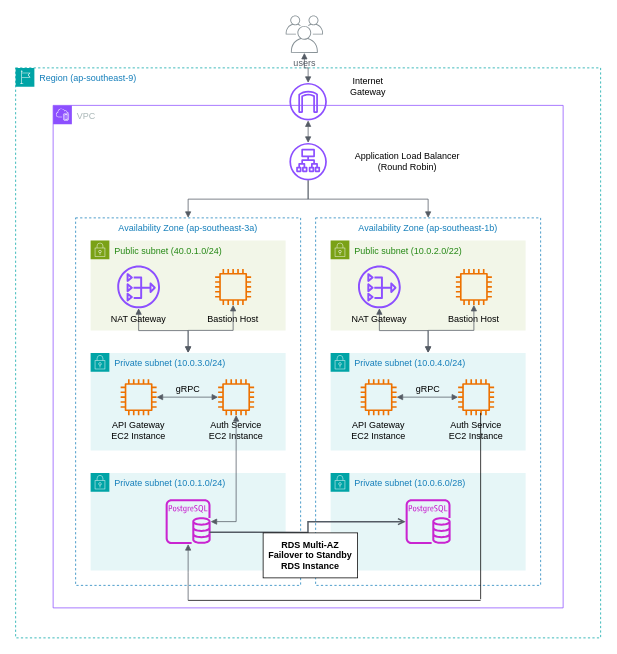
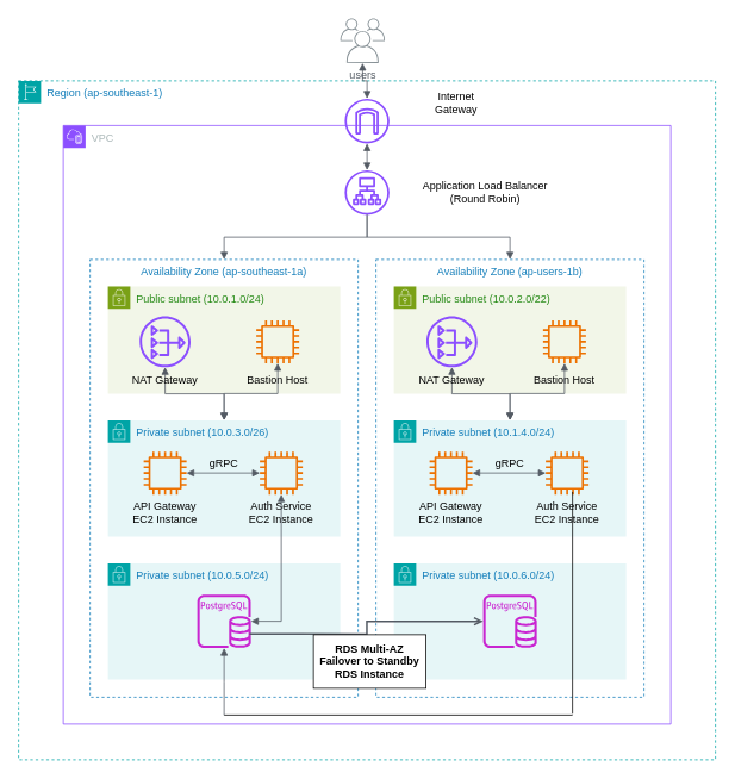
- <mxCell id="43" value="Region (ap-southeast-9)&lt;div&gt;&lt;br&gt;&lt;/div&gt;" style="points=[[0,0],[0.25,0],[0.5,0],[0.75,0],[1,0],[1,0.25],[1,0.5],[1,0.75],[1,1],[0.75,1],[0.5,1],[0.25,1],[0,1],[0,0.75],[0,0.5],[0,0.25]];outlineConnect=0;gradientColor=none;html=1;whiteSpace=wrap;fontSize=12;fontStyle=0;container=1;pointerEvents=0;collapsible=0;recursiveResize=0;shape=mxgraph.aws4.group;grIcon=mxgraph.aws4.group_region;strokeColor=#00A4A6;fillColor=none;verticalAlign=top;align=left;spacingLeft=30;fontColor=#147EBA;dashed=1;" vertex="1" parent="1"><mxGeometry x="20" y="90" width="780" height="760" as="geometry" /></mxCell>
+ <mxCell id="43" value="Region (ap-southeast-1)&lt;div&gt;&lt;br&gt;&lt;/div&gt;" style="points=[[0,0],[0.25,0],[0.5,0],[0.75,0],[1,0],[1,0.25],[1,0.5],[1,0.75],[1,1],[0.75,1],[0.5,1],[0.25,1],[0,1],[0,0.75],[0,0.5],[0,0.25]];outlineConnect=0;gradientColor=none;html=1;whiteSpace=wrap;fontSize=12;fontStyle=0;container=1;pointerEvents=0;collapsible=0;recursiveResize=0;shape=mxgraph.aws4.group;grIcon=mxgraph.aws4.group_region;strokeColor=#00A4A6;fillColor=none;verticalAlign=top;align=left;spacingLeft=30;fontColor=#147EBA;dashed=1;" vertex="1" parent="1"><mxGeometry x="20" y="90" width="780" height="760" as="geometry" /></mxCell>
- <mxCell id="42" value="Internet Gateway" style="text;html=1;align=center;verticalAlign=middle;whiteSpace=wrap;rounded=0;" vertex="1" parent="1"><mxGeometry x="460" y="100" width="60" height="30" as="geometry" /></mxCell>
+ <mxCell id="42" value="Internet Gateway" style="text;html=1;align=center;verticalAlign=middle;whiteSpace=wrap;rounded=0;" vertex="1" parent="1"><mxGeometry x="480" y="100" width="60" height="30" as="geometry" /></mxCell>
- <mxCell id="3" value="Availability Zone (ap-southeast-3a)" style="fillColor=none;strokeColor=#147EBA;dashed=1;verticalAlign=top;fontStyle=0;fontColor=#147EBA;whiteSpace=wrap;html=1;" vertex="1" parent="1"><mxGeometry x="100" y="290" width="300" height="490" as="geometry" /></mxCell>
+ <mxCell id="3" value="Availability Zone (ap-southeast-1a)" style="fillColor=none;strokeColor=#147EBA;dashed=1;verticalAlign=top;fontStyle=0;fontColor=#147EBA;whiteSpace=wrap;html=1;" vertex="1" parent="1"><mxGeometry x="100" y="290" width="300" height="490" as="geometry" /></mxCell>
- <mxCell id="2" value="Availability Zone (ap-southeast-1b)" style="fillColor=none;strokeColor=#147EBA;dashed=1;verticalAlign=top;fontStyle=0;fontColor=#147EBA;whiteSpace=wrap;html=1;" vertex="1" parent="1"><mxGeometry x="420" y="290" width="300" height="490" as="geometry" /></mxCell>
+ <mxCell id="2" value="Availability Zone (ap-users-1b)" style="fillColor=none;strokeColor=#147EBA;dashed=1;verticalAlign=top;fontStyle=0;fontColor=#147EBA;whiteSpace=wrap;html=1;" vertex="1" parent="1"><mxGeometry x="420" y="290" width="300" height="490" as="geometry" /></mxCell>
- <mxCell id="11" value="Public subnet (40.0.1.0/24)" style="points=[[0,0],[0.25,0],[0.5,0],[0.75,0],[1,0],[1,0.25],[1,0.5],[1,0.75],[1,1],[0.75,1],[0.5,1],[0.25,1],[0,1],[0,0.75],[0,0.5],[0,0.25]];outlineConnect=0;gradientColor=none;html=1;whiteSpace=wrap;fontSize=12;fontStyle=0;container=1;pointerEvents=0;collapsible=0;recursiveResize=0;shape=mxgraph.aws4.group;grIcon=mxgraph.aws4.group_security_group;grStroke=0;strokeColor=#7AA116;fillColor=#F2F6E8;verticalAlign=top;align=left;spacingLeft=30;fontColor=#248814;dashed=0;" vertex="1" parent="1"><mxGeometry x="120" y="320" width="260" height="120" as="geometry" /></mxCell>
+ <mxCell id="11" value="Public subnet (10.0.1.0/24)" style="points=[[0,0],[0.25,0],[0.5,0],[0.75,0],[1,0],[1,0.25],[1,0.5],[1,0.75],[1,1],[0.75,1],[0.5,1],[0.25,1],[0,1],[0,0.75],[0,0.5],[0,0.25]];outlineConnect=0;gradientColor=none;html=1;whiteSpace=wrap;fontSize=12;fontStyle=0;container=1;pointerEvents=0;collapsible=0;recursiveResize=0;shape=mxgraph.aws4.group;grIcon=mxgraph.aws4.group_security_group;grStroke=0;strokeColor=#7AA116;fillColor=#F2F6E8;verticalAlign=top;align=left;spacingLeft=30;fontColor=#248814;dashed=0;" vertex="1" parent="1"><mxGeometry x="120" y="320" width="260" height="120" as="geometry" /></mxCell>
- <mxCell id="12" value="Private subnet (10.0.3.0/24)" style="points=[[0,0],[0.25,0],[0.5,0],[0.75,0],[1,0],[1,0.25],[1,0.5],[1,0.75],[1,1],[0.75,1],[0.5,1],[0.25,1],[0,1],[0,0.75],[0,0.5],[0,0.25]];outlineConnect=0;gradientColor=none;html=1;whiteSpace=wrap;fontSize=12;fontStyle=0;container=1;pointerEvents=0;collapsible=0;recursiveResize=0;shape=mxgraph.aws4.group;grIcon=mxgraph.aws4.group_security_group;grStroke=0;strokeColor=#00A4A6;fillColor=#E6F6F7;verticalAlign=top;align=left;spacingLeft=30;fontColor=#147EBA;dashed=0;" vertex="1" parent="1"><mxGeometry x="120" y="470" width="260" height="130" as="geometry" /></mxCell>
+ <mxCell id="12" value="Private subnet (10.0.3.0/26)" style="points=[[0,0],[0.25,0],[0.5,0],[0.75,0],[1,0],[1,0.25],[1,0.5],[1,0.75],[1,1],[0.75,1],[0.5,1],[0.25,1],[0,1],[0,0.75],[0,0.5],[0,0.25]];outlineConnect=0;gradientColor=none;html=1;whiteSpace=wrap;fontSize=12;fontStyle=0;container=1;pointerEvents=0;collapsible=0;recursiveResize=0;shape=mxgraph.aws4.group;grIcon=mxgraph.aws4.group_security_group;grStroke=0;strokeColor=#00A4A6;fillColor=#E6F6F7;verticalAlign=top;align=left;spacingLeft=30;fontColor=#147EBA;dashed=0;" vertex="1" parent="1"><mxGeometry x="120" y="470" width="260" height="130" as="geometry" /></mxCell>
- <mxCell id="22" value="Private subnet (10.0.4.0/24)" style="points=[[0,0],[0.25,0],[0.5,0],[0.75,0],[1,0],[1,0.25],[1,0.5],[1,0.75],[1,1],[0.75,1],[0.5,1],[0.25,1],[0,1],[0,0.75],[0,0.5],[0,0.25]];outlineConnect=0;gradientColor=none;html=1;whiteSpace=wrap;fontSize=12;fontStyle=0;container=1;pointerEvents=0;collapsible=0;recursiveResize=0;shape=mxgraph.aws4.group;grIcon=mxgraph.aws4.group_security_group;grStroke=0;strokeColor=#00A4A6;fillColor=#E6F6F7;verticalAlign=top;align=left;spacingLeft=30;fontColor=#147EBA;dashed=0;" vertex="1" parent="1"><mxGeometry x="440" y="470" width="260" height="130" as="geometry" /></mxCell>
+ <mxCell id="22" value="Private subnet (10.1.4.0/24)" style="points=[[0,0],[0.25,0],[0.5,0],[0.75,0],[1,0],[1,0.25],[1,0.5],[1,0.75],[1,1],[0.75,1],[0.5,1],[0.25,1],[0,1],[0,0.75],[0,0.5],[0,0.25]];outlineConnect=0;gradientColor=none;html=1;whiteSpace=wrap;fontSize=12;fontStyle=0;container=1;pointerEvents=0;collapsible=0;recursiveResize=0;shape=mxgraph.aws4.group;grIcon=mxgraph.aws4.group_security_group;grStroke=0;strokeColor=#00A4A6;fillColor=#E6F6F7;verticalAlign=top;align=left;spacingLeft=30;fontColor=#147EBA;dashed=0;" vertex="1" parent="1"><mxGeometry x="440" y="470" width="260" height="130" as="geometry" /></mxCell>
- <mxCell id="6" value="Private subnet (10.0.1.0/24)" style="points=[[0,0],[0.25,0],[0.5,0],[0.75,0],[1,0],[1,0.25],[1,0.5],[1,0.75],[1,1],[0.75,1],[0.5,1],[0.25,1],[0,1],[0,0.75],[0,0.5],[0,0.25]];outlineConnect=0;gradientColor=none;html=1;whiteSpace=wrap;fontSize=12;fontStyle=0;container=1;pointerEvents=0;collapsible=0;recursiveResize=0;shape=mxgraph.aws4.group;grIcon=mxgraph.aws4.group_security_group;grStroke=0;strokeColor=#00A4A6;fillColor=#E6F6F7;verticalAlign=top;align=left;spacingLeft=30;fontColor=#147EBA;dashed=0;" vertex="1" parent="1"><mxGeometry x="120" y="630" width="260" height="130" as="geometry" /></mxCell>
+ <mxCell id="6" value="Private subnet (10.0.5.0/24)" style="points=[[0,0],[0.25,0],[0.5,0],[0.75,0],[1,0],[1,0.25],[1,0.5],[1,0.75],[1,1],[0.75,1],[0.5,1],[0.25,1],[0,1],[0,0.75],[0,0.5],[0,0.25]];outlineConnect=0;gradientColor=none;html=1;whiteSpace=wrap;fontSize=12;fontStyle=0;container=1;pointerEvents=0;collapsible=0;recursiveResize=0;shape=mxgraph.aws4.group;grIcon=mxgraph.aws4.group_security_group;grStroke=0;strokeColor=#00A4A6;fillColor=#E6F6F7;verticalAlign=top;align=left;spacingLeft=30;fontColor=#147EBA;dashed=0;" vertex="1" parent="1"><mxGeometry x="120" y="630" width="260" height="130" as="geometry" /></mxCell>
- <mxCell id="4" value="Private subnet (10.0.6.0/28)" style="points=[[0,0],[0.25,0],[0.5,0],[0.75,0],[1,0],[1,0.25],[1,0.5],[1,0.75],[1,1],[0.75,1],[0.5,1],[0.25,1],[0,1],[0,0.75],[0,0.5],[0,0.25]];outlineConnect=0;gradientColor=none;html=1;whiteSpace=wrap;fontSize=12;fontStyle=0;container=1;pointerEvents=0;collapsible=0;recursiveResize=0;shape=mxgraph.aws4.group;grIcon=mxgraph.aws4.group_security_group;grStroke=0;strokeColor=#00A4A6;fillColor=#E6F6F7;verticalAlign=top;align=left;spacingLeft=30;fontColor=#147EBA;dashed=0;" vertex="1" parent="1"><mxGeometry x="440" y="630" width="260" height="130" as="geometry" /></mxCell>
+ <mxCell id="4" value="Private subnet (10.0.6.0/24)" style="points=[[0,0],[0.25,0],[0.5,0],[0.75,0],[1,0],[1,0.25],[1,0.5],[1,0.75],[1,1],[0.75,1],[0.5,1],[0.25,1],[0,1],[0,0.75],[0,0.5],[0,0.25]];outlineConnect=0;gradientColor=none;html=1;whiteSpace=wrap;fontSize=12;fontStyle=0;container=1;pointerEvents=0;collapsible=0;recursiveResize=0;shape=mxgraph.aws4.group;grIcon=mxgraph.aws4.group_security_group;grStroke=0;strokeColor=#00A4A6;fillColor=#E6F6F7;verticalAlign=top;align=left;spacingLeft=30;fontColor=#147EBA;dashed=0;" vertex="1" parent="1"><mxGeometry x="440" y="630" width="260" height="130" as="geometry" /></mxCell>
